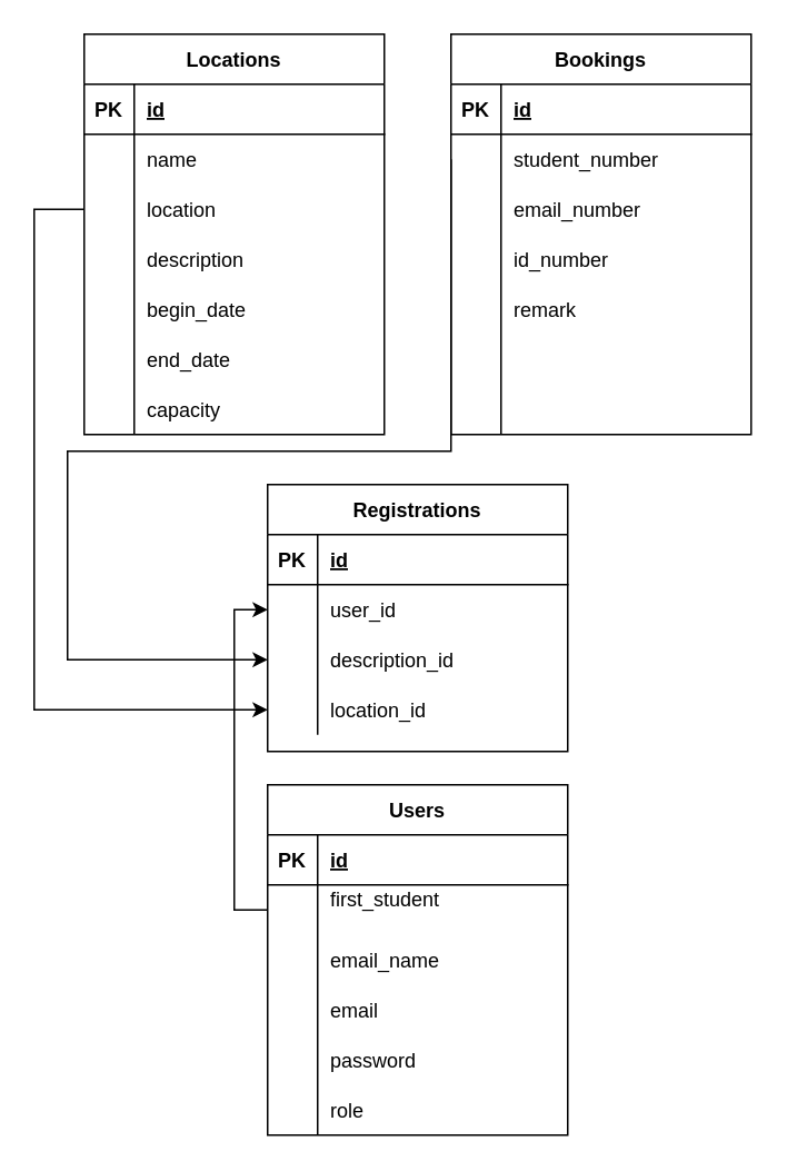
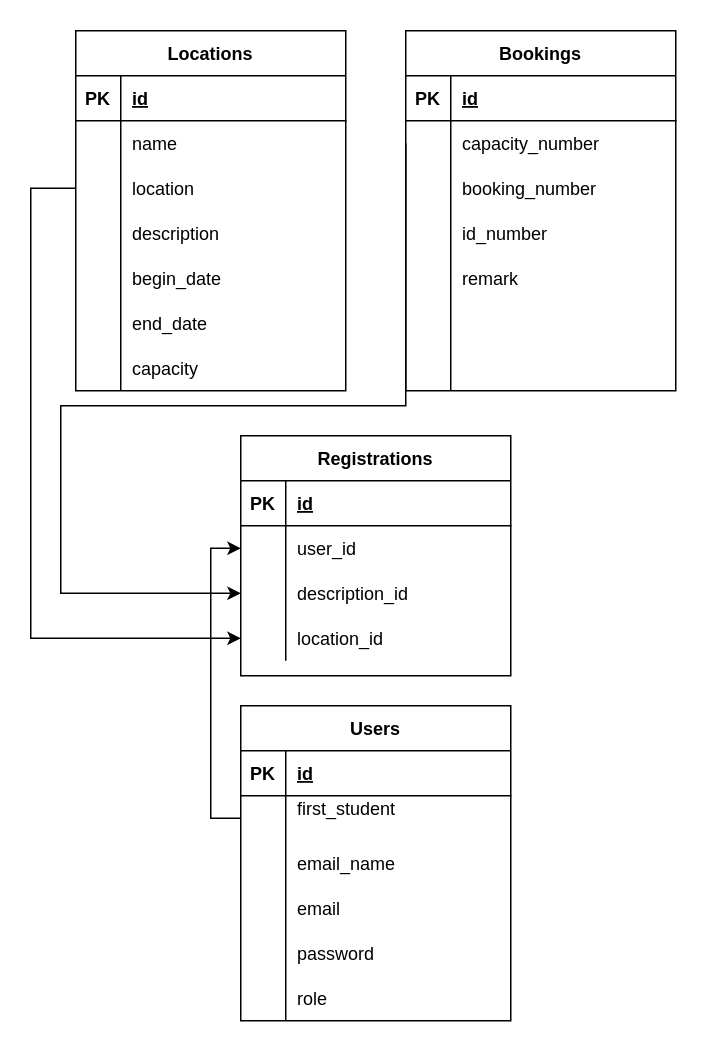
- <mxCell id="49" value="student_number" style="shape=partialRectangle;connectable=0;fillColor=none;top=0;left=0;bottom=0;right=0;align=left;spacingLeft=6;overflow=hidden;rounded=0;" vertex="1" parent="47"><mxGeometry x="30" width="150" height="30" as="geometry"><mxRectangle width="150" height="30" as="alternateBounds" /></mxGeometry></mxCell>
+ <mxCell id="49" value="capacity_number" style="shape=partialRectangle;connectable=0;fillColor=none;top=0;left=0;bottom=0;right=0;align=left;spacingLeft=6;overflow=hidden;rounded=0;" vertex="1" parent="47"><mxGeometry x="30" width="150" height="30" as="geometry"><mxRectangle width="150" height="30" as="alternateBounds" /></mxGeometry></mxCell>
- <mxCell id="52" value="email_number" style="shape=partialRectangle;connectable=0;fillColor=none;top=0;left=0;bottom=0;right=0;align=left;spacingLeft=6;overflow=hidden;rounded=0;" vertex="1" parent="50"><mxGeometry x="30" width="150" height="30" as="geometry"><mxRectangle width="150" height="30" as="alternateBounds" /></mxGeometry></mxCell>
+ <mxCell id="52" value="booking_number" style="shape=partialRectangle;connectable=0;fillColor=none;top=0;left=0;bottom=0;right=0;align=left;spacingLeft=6;overflow=hidden;rounded=0;" vertex="1" parent="50"><mxGeometry x="30" width="150" height="30" as="geometry"><mxRectangle width="150" height="30" as="alternateBounds" /></mxGeometry></mxCell>
